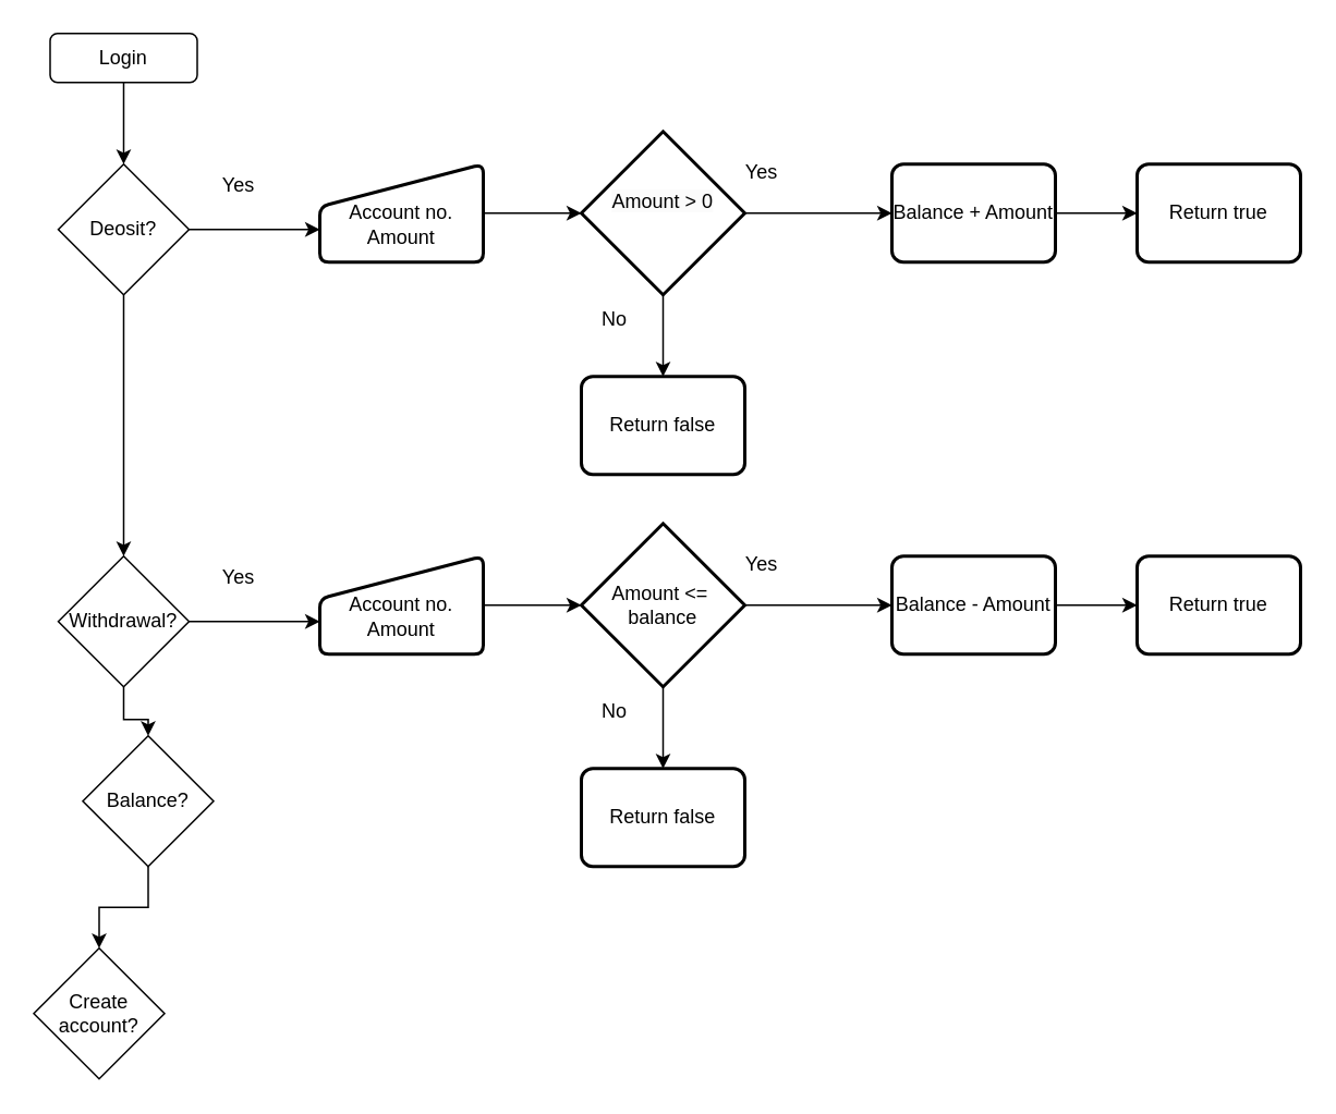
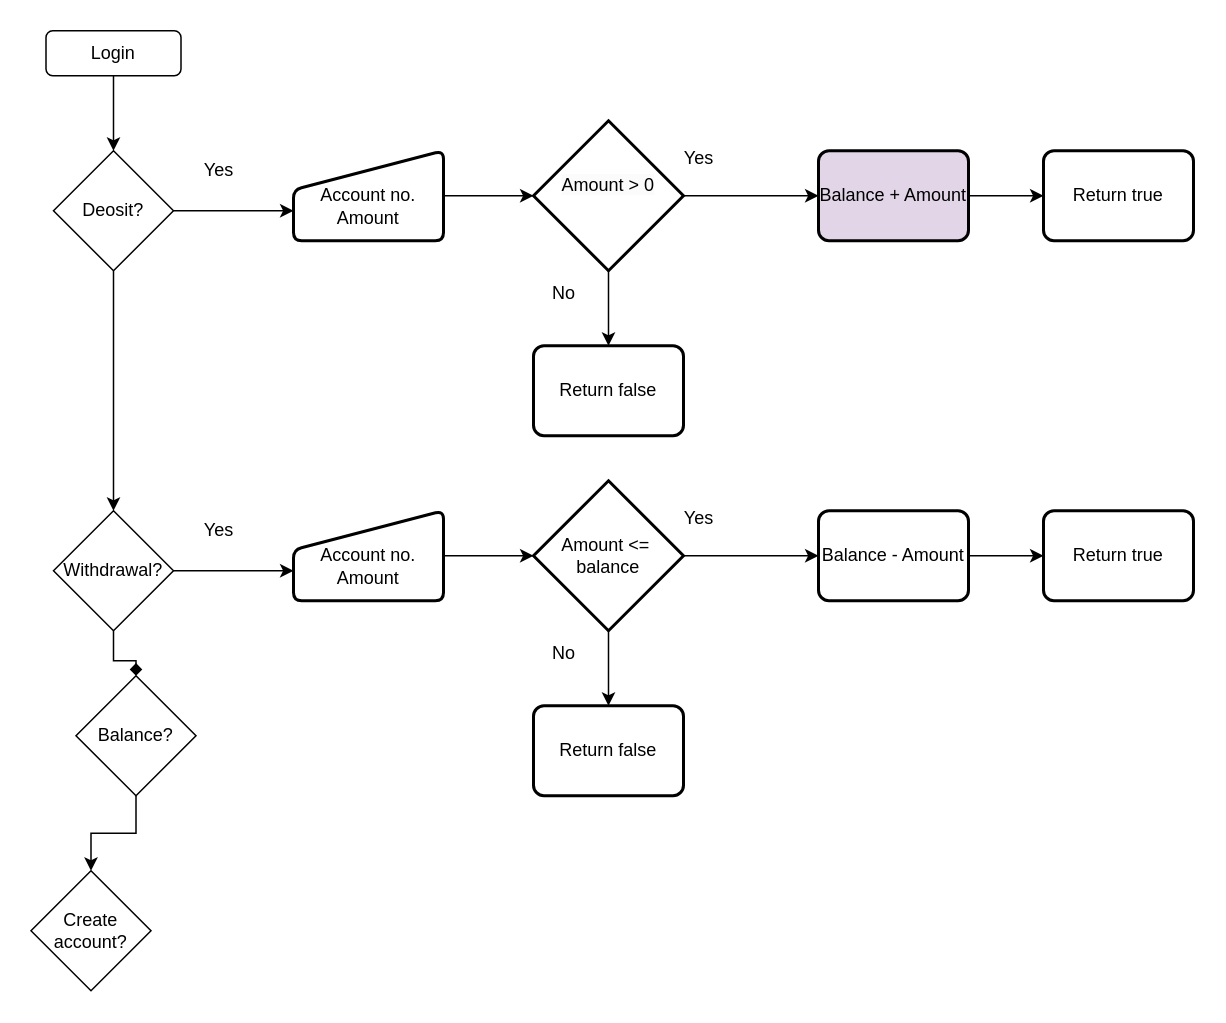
- <mxCell id="21" value="Balance + Amount" style="rounded=1;whiteSpace=wrap;html=1;absoluteArcSize=1;arcSize=14;strokeWidth=2;" vertex="1" parent="1"><mxGeometry x="545" y="100" width="100" height="60" as="geometry" /></mxCell>
+ <mxCell id="21" value="Balance + Amount" style="rounded=1;whiteSpace=wrap;html=1;absoluteArcSize=1;arcSize=14;strokeWidth=2;fillColor=#e1d5e7;" vertex="1" parent="1"><mxGeometry x="545" y="100" width="100" height="60" as="geometry" /></mxCell>
- <mxCell id="8" style="edgeStyle=orthogonalEdgeStyle;rounded=0;orthogonalLoop=1;jettySize=auto;html=1;" edge="1" parent="1" source="9" target="3"><mxGeometry relative="1" as="geometry" /></mxCell>
+ <mxCell id="8" style="edgeStyle=orthogonalEdgeStyle;rounded=0;orthogonalLoop=1;jettySize=auto;html=1;endArrow=diamond;" edge="1" parent="1" source="9" target="3"><mxGeometry relative="1" as="geometry" /></mxCell>
